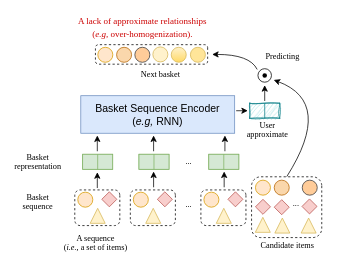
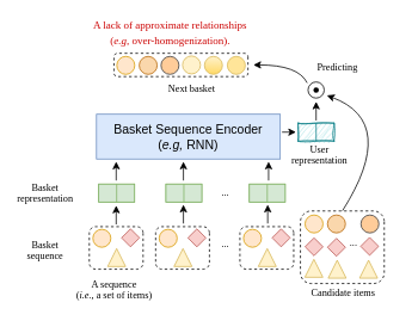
- <mxCell id="15" value="&lt;p style=&quot;line-height: 0%;&quot;&gt;&lt;font face=&quot;Comic Sans MS&quot;&gt;&lt;span style=&quot;font-size: 11px;&quot;&gt;User&lt;/span&gt;&lt;/font&gt;&lt;/p&gt;&lt;p style=&quot;line-height: 0%;&quot;&gt;&lt;font face=&quot;Comic Sans MS&quot;&gt;&lt;span style=&quot;font-size: 11px;&quot;&gt;approximate&lt;/span&gt;&lt;/font&gt;&lt;/p&gt;" style="text;strokeColor=none;align=center;fillColor=none;html=1;verticalAlign=middle;whiteSpace=wrap;rounded=0;dashed=1;" parent="1" vertex="1"><mxGeometry x="315.5" y="161" width="80" height="22" as="geometry" /></mxCell>
+ <mxCell id="15" value="&lt;p style=&quot;line-height: 0%;&quot;&gt;&lt;font face=&quot;Comic Sans MS&quot;&gt;&lt;span style=&quot;font-size: 11px;&quot;&gt;User&lt;/span&gt;&lt;/font&gt;&lt;/p&gt;&lt;p style=&quot;line-height: 0%;&quot;&gt;&lt;font face=&quot;Comic Sans MS&quot;&gt;&lt;span style=&quot;font-size: 11px;&quot;&gt;representation&lt;/span&gt;&lt;/font&gt;&lt;/p&gt;" style="text;strokeColor=none;align=center;fillColor=none;html=1;verticalAlign=middle;whiteSpace=wrap;rounded=0;dashed=1;" parent="1" vertex="1"><mxGeometry x="315.5" y="161" width="80" height="22" as="geometry" /></mxCell>
- <mxCell id="3" value="&lt;p style=&quot;line-height: 0%;&quot;&gt;&lt;font face=&quot;Comic Sans MS&quot; style=&quot;font-size: 11px;&quot;&gt;Basket&lt;/font&gt;&lt;/p&gt;&lt;p style=&quot;line-height: 0%;&quot;&gt;&lt;font face=&quot;Comic Sans MS&quot; style=&quot;font-size: 11px;&quot;&gt;sequence&lt;/font&gt;&lt;/p&gt;" style="text;strokeColor=none;align=center;fillColor=none;html=1;verticalAlign=middle;whiteSpace=wrap;rounded=0;dashed=1;" parent="1" vertex="1"><mxGeometry x="20" y="253" width="60" height="30" as="geometry" /></mxCell>
+ <mxCell id="3" value="&lt;p style=&quot;line-height: 0%;&quot;&gt;&lt;font face=&quot;Comic Sans MS&quot; style=&quot;font-size: 11px;&quot;&gt;Basket&lt;/font&gt;&lt;/p&gt;&lt;p style=&quot;line-height: 0%;&quot;&gt;&lt;font face=&quot;Comic Sans MS&quot; style=&quot;font-size: 11px;&quot;&gt;sequence&lt;/font&gt;&lt;/p&gt;" style="text;strokeColor=none;align=center;fillColor=none;html=1;verticalAlign=middle;whiteSpace=wrap;rounded=0;dashed=1;" parent="1" vertex="1"><mxGeometry x="20" y="263" width="60" height="30" as="geometry" /></mxCell>
